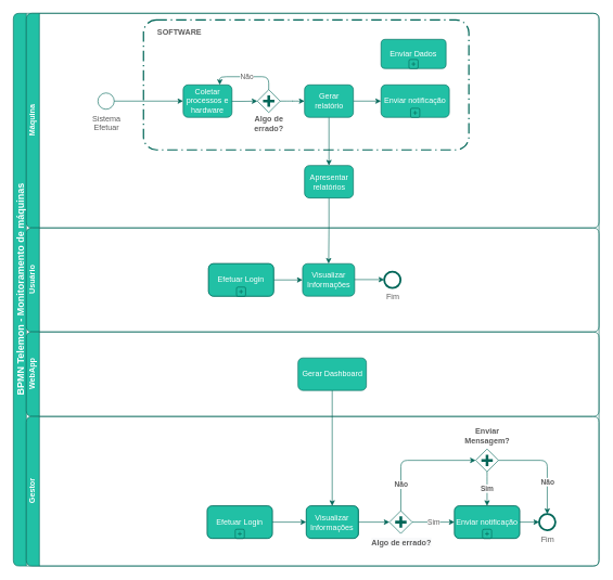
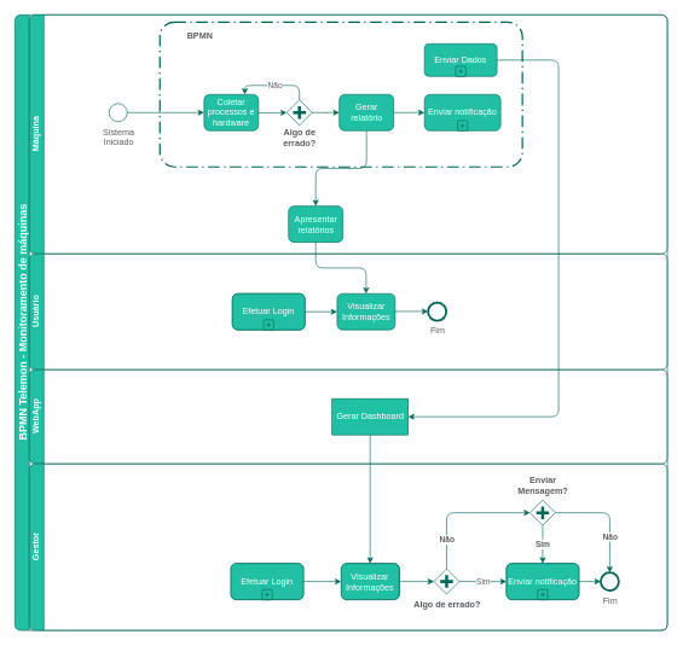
- <mxCell id="42" value="SOFTWARE" style="text;html=1;strokeColor=none;fillColor=none;align=center;verticalAlign=middle;whiteSpace=wrap;fontStyle=1;fontColor=#5C5C5C;rounded=1;" parent="1" vertex="1"><mxGeometry x="230" y="40" width="91" height="20" as="geometry" /></mxCell>
+ <mxCell id="42" value="BPMN" style="text;html=1;strokeColor=none;fillColor=none;align=center;verticalAlign=middle;whiteSpace=wrap;fontStyle=1;fontColor=#5C5C5C;rounded=1;" parent="1" vertex="1"><mxGeometry x="230" y="40" width="91" height="20" as="geometry" /></mxCell>
+ <mxCell id="39" style="edgeStyle=orthogonalEdgeStyle;orthogonalLoop=1;jettySize=auto;html=1;exitX=1;exitY=0.5;exitDx=0;exitDy=0;entryX=1;entryY=0.5;entryDx=0;entryDy=0;strokeColor=#006658;fontColor=#5C5C5C;" parent="1" source="40" target="15" edge="1"><mxGeometry relative="1" as="geometry"><Array as="points"><mxPoint x="770" y="83" /><mxPoint x="770" y="575" /></Array></mxGeometry></mxCell>
- <mxCell id="51" value="Sistema &lt;br&gt;Efetuar" style="shape=mxgraph.bpmn.shape;html=1;verticalLabelPosition=bottom;verticalAlign=top;align=center;perimeter=ellipsePerimeter;outlineConnect=0;outline=standard;symbol=general;strokeColor=#006658;fontColor=#5C5C5C;fillColor=none;rounded=1;" parent="1" vertex="1"><mxGeometry x="150" y="142.5" width="25" height="25" as="geometry" /></mxCell>
+ <mxCell id="51" value="Sistema &lt;br&gt;Iniciado" style="shape=mxgraph.bpmn.shape;html=1;verticalLabelPosition=bottom;verticalAlign=top;align=center;perimeter=ellipsePerimeter;outlineConnect=0;outline=standard;symbol=general;strokeColor=#006658;fontColor=#5C5C5C;fillColor=none;rounded=1;" parent="1" vertex="1"><mxGeometry x="150" y="142.5" width="25" height="25" as="geometry" /></mxCell>
- <mxCell id="57" value="Apresentar relatórios" style="shape=ext;html=1;whiteSpace=wrap;fillColor=#21C0A5;strokeColor=#006658;rounded=1;fontColor=#FFFFFF;" parent="1" vertex="1"><mxGeometry x="467.5" y="254" width="75" height="50" as="geometry" /></mxCell>
+ <mxCell id="57" value="Apresentar relatórios" style="shape=ext;html=1;whiteSpace=wrap;fillColor=#21C0A5;strokeColor=#006658;rounded=1;fontColor=#FFFFFF;" parent="1" vertex="1"><mxGeometry x="397.5" y="284" width="75" height="50" as="geometry" /></mxCell>
- <mxCell id="15" value="Gerar Dashboard" style="whiteSpace=wrap;html=1;fillColor=#21C0A5;strokeColor=#006658;rounded=1;fontColor=#FFFFFF;" parent="14" vertex="1"><mxGeometry x="417.5" y="40" width="105" height="50" as="geometry" /></mxCell>
+ <mxCell id="15" value="Gerar Dashboard" style="whiteSpace=wrap;html=1;fillColor=#21C0A5;strokeColor=#006658;fontColor=#FFFFFF;rounded=0;" parent="14" vertex="1"><mxGeometry x="417.5" y="40" width="105" height="50" as="geometry" /></mxCell>
